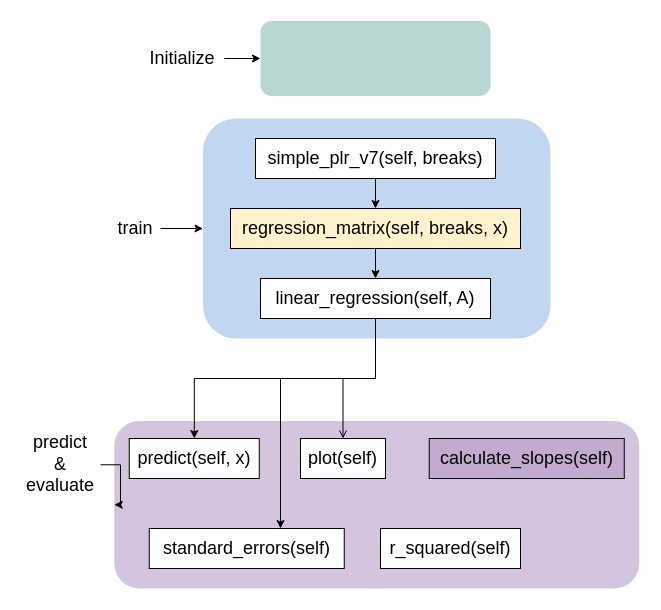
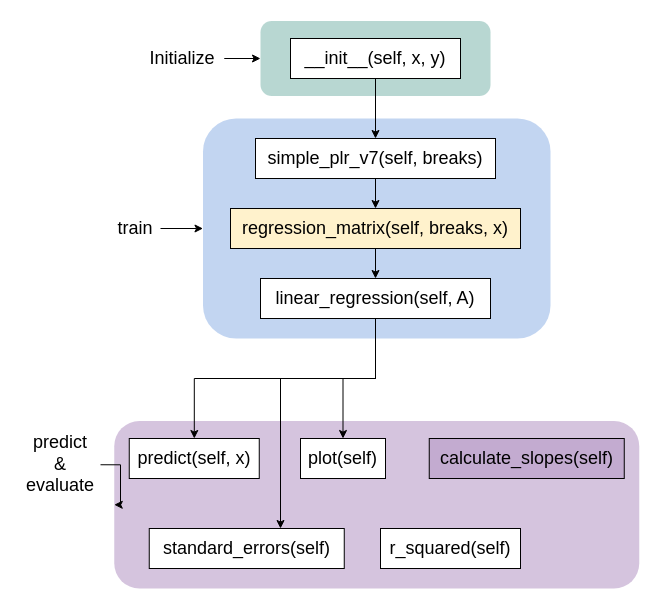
+ <mxCell id="6" value="&lt;font style=&quot;font-size: 18px&quot;&gt;__init__(self, x, y)&lt;/font&gt;" style="rounded=0;whiteSpace=wrap;html=1;" vertex="1" parent="1"><mxGeometry x="290" y="38" width="170" height="40" as="geometry" /></mxCell>
+ <mxCell id="5" style="edgeStyle=orthogonalEdgeStyle;rounded=0;orthogonalLoop=1;jettySize=auto;html=1;exitX=0.5;exitY=1;exitDx=0;exitDy=0;fontSize=18;" edge="1" parent="1" source="6" target="8"><mxGeometry relative="1" as="geometry" /></mxCell>
- <mxCell id="16" style="edgeStyle=orthogonalEdgeStyle;rounded=0;orthogonalLoop=1;jettySize=auto;html=1;exitX=0.5;exitY=1;exitDx=0;exitDy=0;fontSize=18;endArrow=open;" edge="1" parent="1" source="18" target="19"><mxGeometry relative="1" as="geometry" /></mxCell>
+ <mxCell id="16" style="edgeStyle=orthogonalEdgeStyle;rounded=0;orthogonalLoop=1;jettySize=auto;html=1;exitX=0.5;exitY=1;exitDx=0;exitDy=0;fontSize=18;" edge="1" parent="1" source="18" target="19"><mxGeometry relative="1" as="geometry" /></mxCell>
